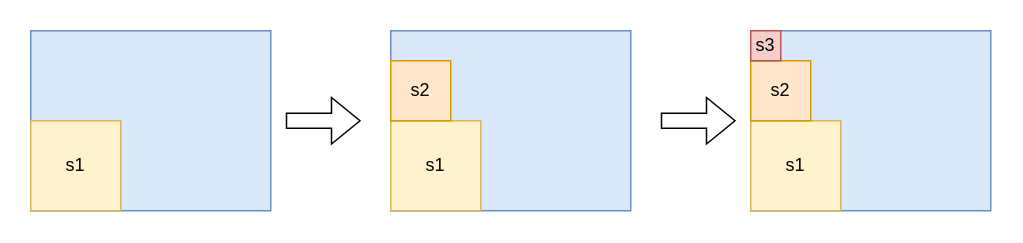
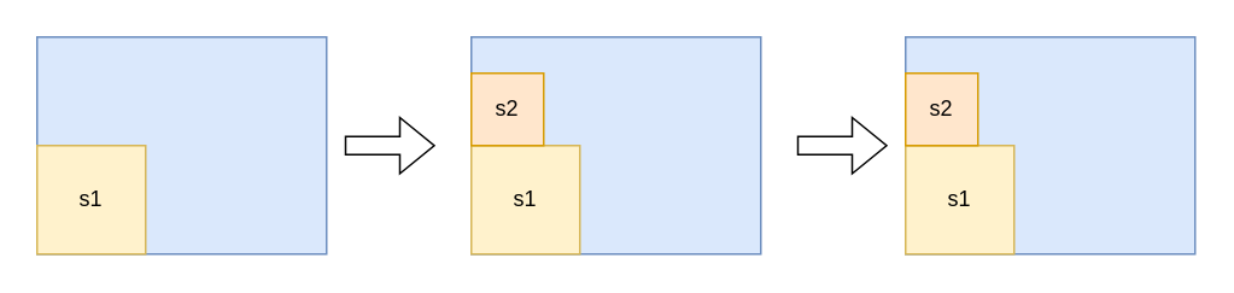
- <mxCell id="10" value="s3" style="whiteSpace=wrap;html=1;aspect=fixed;fillColor=#f8cecc;strokeColor=#b85450;" vertex="1" parent="1"><mxGeometry x="500" y="20" width="20" height="20" as="geometry" /></mxCell>
